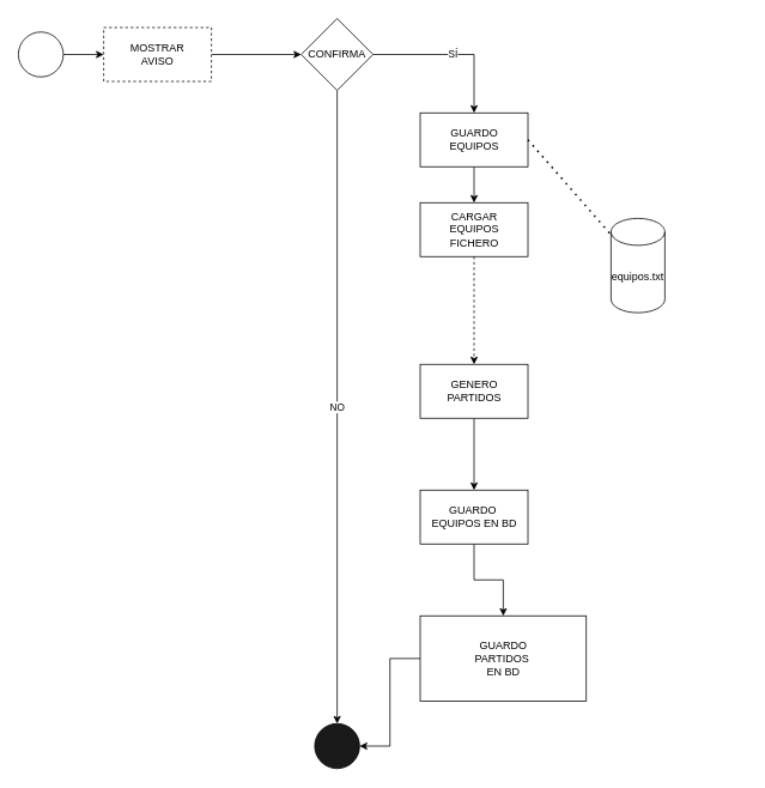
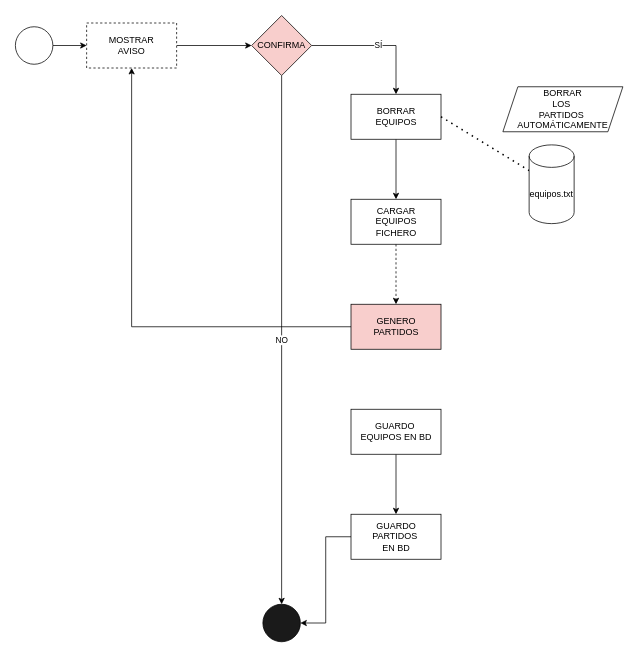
- <mxCell id="9" value="CONFIRMA" style="rhombus;whiteSpace=wrap;html=1;" vertex="1" parent="1"><mxGeometry x="335" y="20" width="80" height="80" as="geometry" /></mxCell>
+ <mxCell id="9" value="CONFIRMA" style="rhombus;whiteSpace=wrap;html=1;fillColor=#f8cecc;" vertex="1" parent="1"><mxGeometry x="335" y="20" width="80" height="80" as="geometry" /></mxCell>
+ <mxCell id="12" value="BORRAR&lt;br&gt;LOS&amp;nbsp;&lt;br&gt;PARTIDOS&amp;nbsp;&lt;br&gt;AUTOMÁTICAMENTE" style="shape=parallelogram;perimeter=parallelogramPerimeter;whiteSpace=wrap;html=1;fixedSize=1;" vertex="1" parent="1"><mxGeometry x="670" y="115" width="160" height="60" as="geometry" /></mxCell>
- <mxCell id="11" value="GUARDO&lt;br&gt;EQUIPOS" style="whiteSpace=wrap;html=1;" vertex="1" parent="1"><mxGeometry x="467.5" y="125" width="120" height="60" as="geometry" /></mxCell>
+ <mxCell id="11" value="BORRAR&lt;br&gt;EQUIPOS" style="whiteSpace=wrap;html=1;" vertex="1" parent="1"><mxGeometry x="467.5" y="125" width="120" height="60" as="geometry" /></mxCell>
- <mxCell id="15" value="CARGAR&lt;br&gt;EQUIPOS&lt;br&gt;FICHERO" style="whiteSpace=wrap;html=1;" vertex="1" parent="1"><mxGeometry x="467.5" y="225" width="120" height="60" as="geometry" /></mxCell>
+ <mxCell id="15" value="CARGAR&lt;br&gt;EQUIPOS&lt;br&gt;FICHERO" style="whiteSpace=wrap;html=1;" vertex="1" parent="1"><mxGeometry x="467.5" y="265" width="120" height="60" as="geometry" /></mxCell>
- <mxCell id="16" value="equipos.txt" style="shape=cylinder3;whiteSpace=wrap;html=1;boundedLbl=1;backgroundOutline=1;size=15;" vertex="1" parent="1"><mxGeometry x="680" y="242.5" width="60" height="105" as="geometry" /></mxCell>
+ <mxCell id="16" value="equipos.txt" style="shape=cylinder3;whiteSpace=wrap;html=1;boundedLbl=1;backgroundOutline=1;size=15;" vertex="1" parent="1"><mxGeometry x="705" y="192.5" width="60" height="105" as="geometry" /></mxCell>
- <mxCell id="18" value="GENERO&lt;br&gt;PARTIDOS" style="whiteSpace=wrap;html=1;" vertex="1" parent="1"><mxGeometry x="467.5" y="405" width="120" height="60" as="geometry" /></mxCell>
+ <mxCell id="18" value="GENERO&lt;br&gt;PARTIDOS" style="whiteSpace=wrap;html=1;fillColor=#f8cecc;" vertex="1" parent="1"><mxGeometry x="467.5" y="405" width="120" height="60" as="geometry" /></mxCell>
- <mxCell id="17" value="" style="edgeStyle=orthogonalEdgeStyle;rounded=0;orthogonalLoop=1;jettySize=auto;html=1;" edge="1" parent="1" source="18" target="20"><mxGeometry relative="1" as="geometry" /></mxCell>
+ <mxCell id="17" value="" style="edgeStyle=orthogonalEdgeStyle;rounded=0;orthogonalLoop=1;jettySize=auto;html=1;" edge="1" parent="1" source="18" target="6"><mxGeometry relative="1" as="geometry" /></mxCell>
- <mxCell id="22" value="GUARDO&lt;br&gt;PARTIDOS&amp;nbsp;&lt;br&gt;EN BD" style="whiteSpace=wrap;html=1;" vertex="1" parent="1"><mxGeometry x="467.5" y="685" width="185" height="95" as="geometry" /></mxCell>
+ <mxCell id="22" value="GUARDO&lt;br&gt;PARTIDOS&amp;nbsp;&lt;br&gt;EN BD" style="whiteSpace=wrap;html=1;" vertex="1" parent="1"><mxGeometry x="467.5" y="685" width="120" height="60" as="geometry" /></mxCell>
